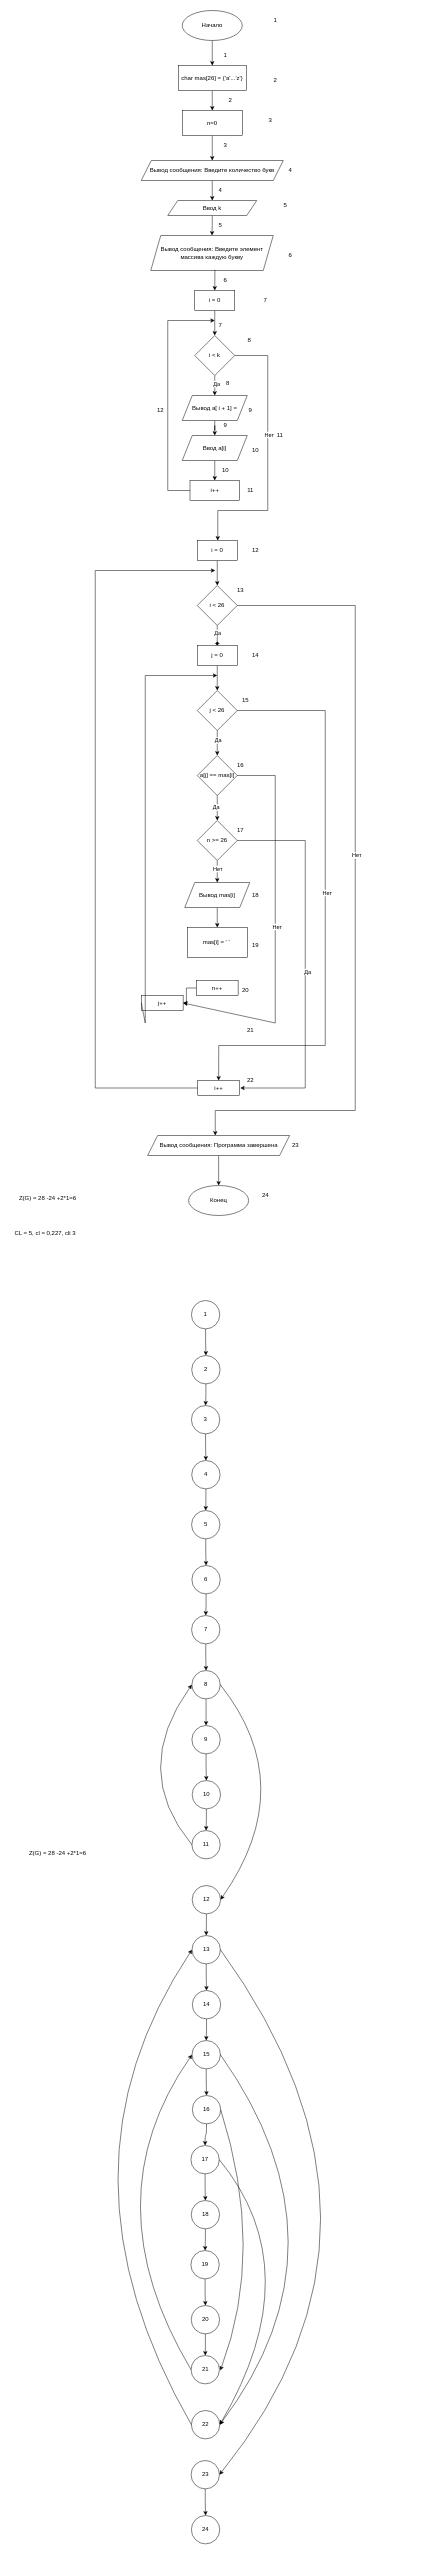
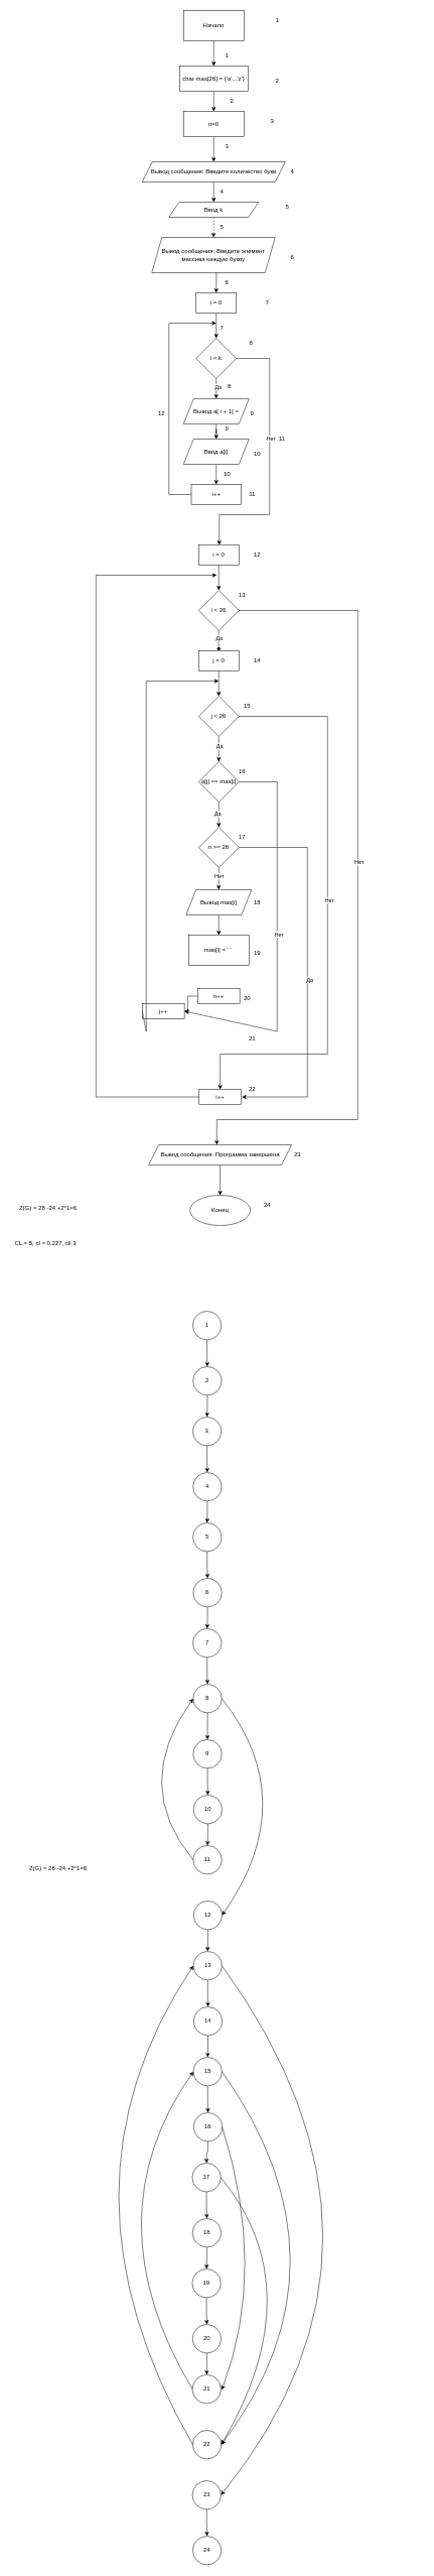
- <mxCell id="3" value="Начало" style="ellipse;whiteSpace=wrap;html=1;" parent="1" vertex="1"><mxGeometry x="364" y="20" width="120" height="60" as="geometry" /></mxCell>
+ <mxCell id="3" value="Начало" style="whiteSpace=wrap;html=1;rounded=0;" parent="1" vertex="1"><mxGeometry x="364" y="20" width="120" height="60" as="geometry" /></mxCell>
- <mxCell id="10" value="" style="edgeStyle=orthogonalEdgeStyle;rounded=0;orthogonalLoop=1;jettySize=auto;html=1;" parent="1" source="11" target="12" edge="1"><mxGeometry relative="1" as="geometry" /></mxCell>
+ <mxCell id="10" value="" style="edgeStyle=orthogonalEdgeStyle;rounded=0;orthogonalLoop=1;jettySize=auto;html=1;dashed=1;" parent="1" source="11" target="12" edge="1"><mxGeometry relative="1" as="geometry" /></mxCell>
